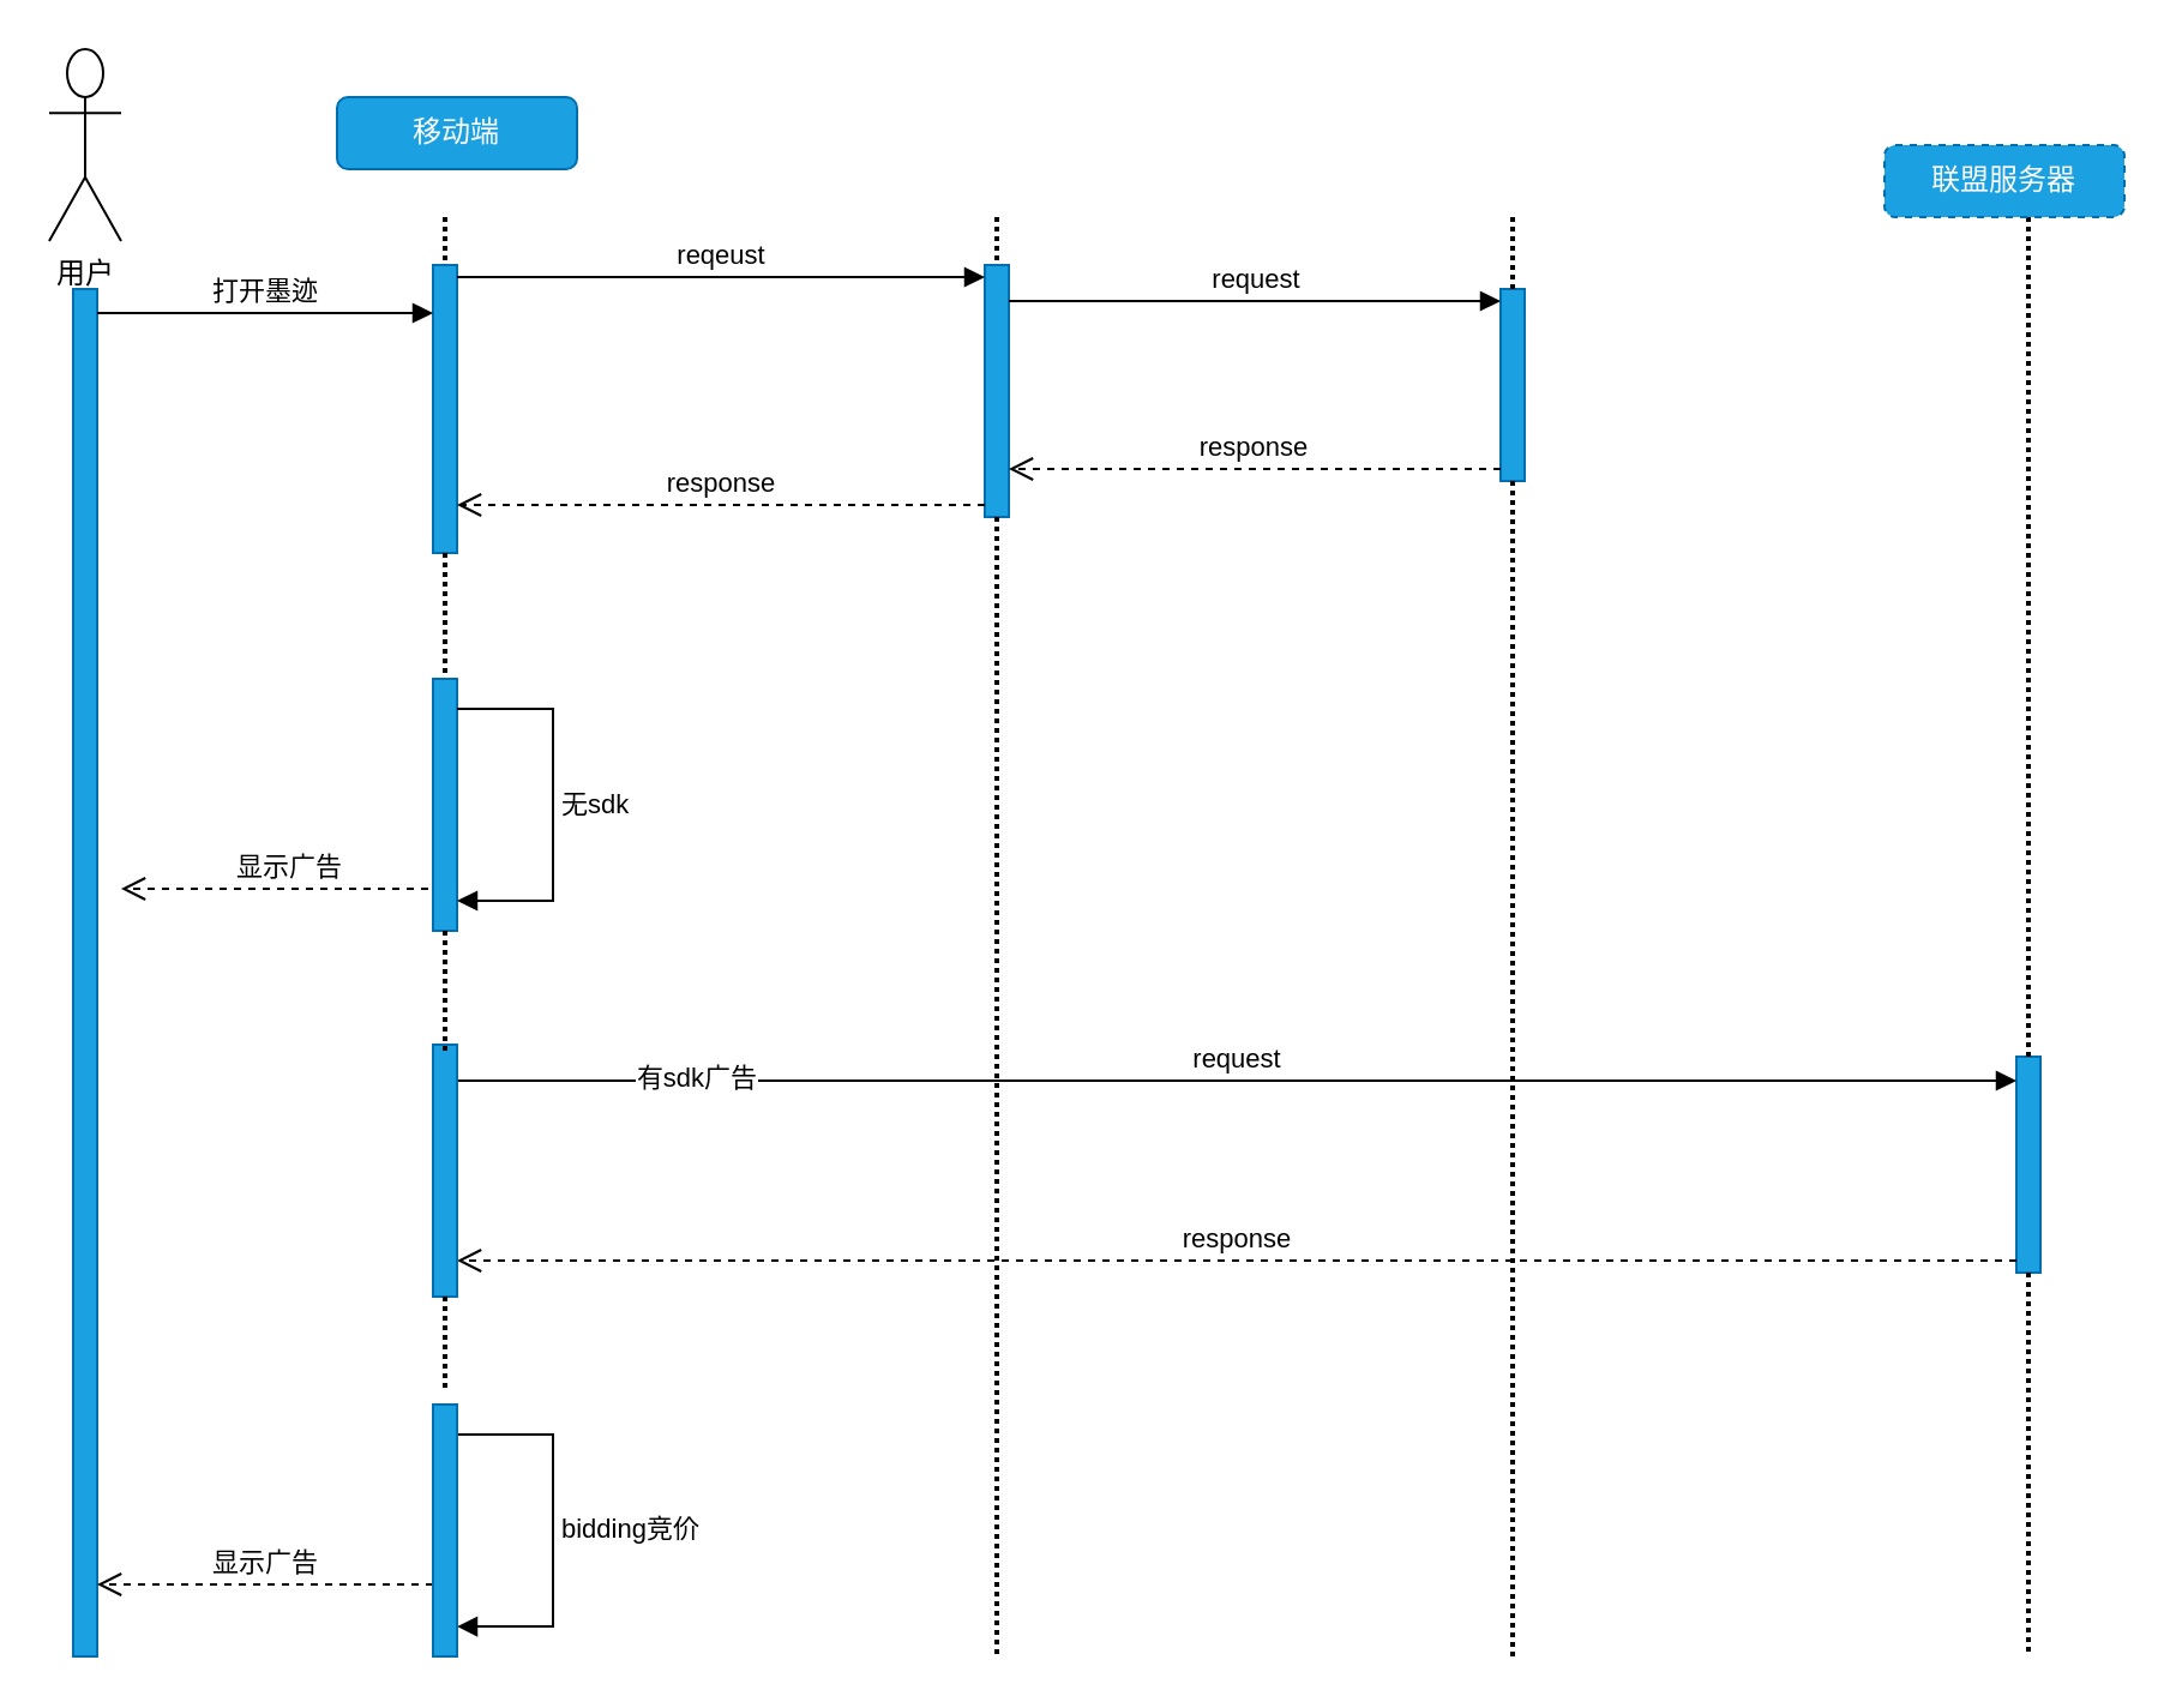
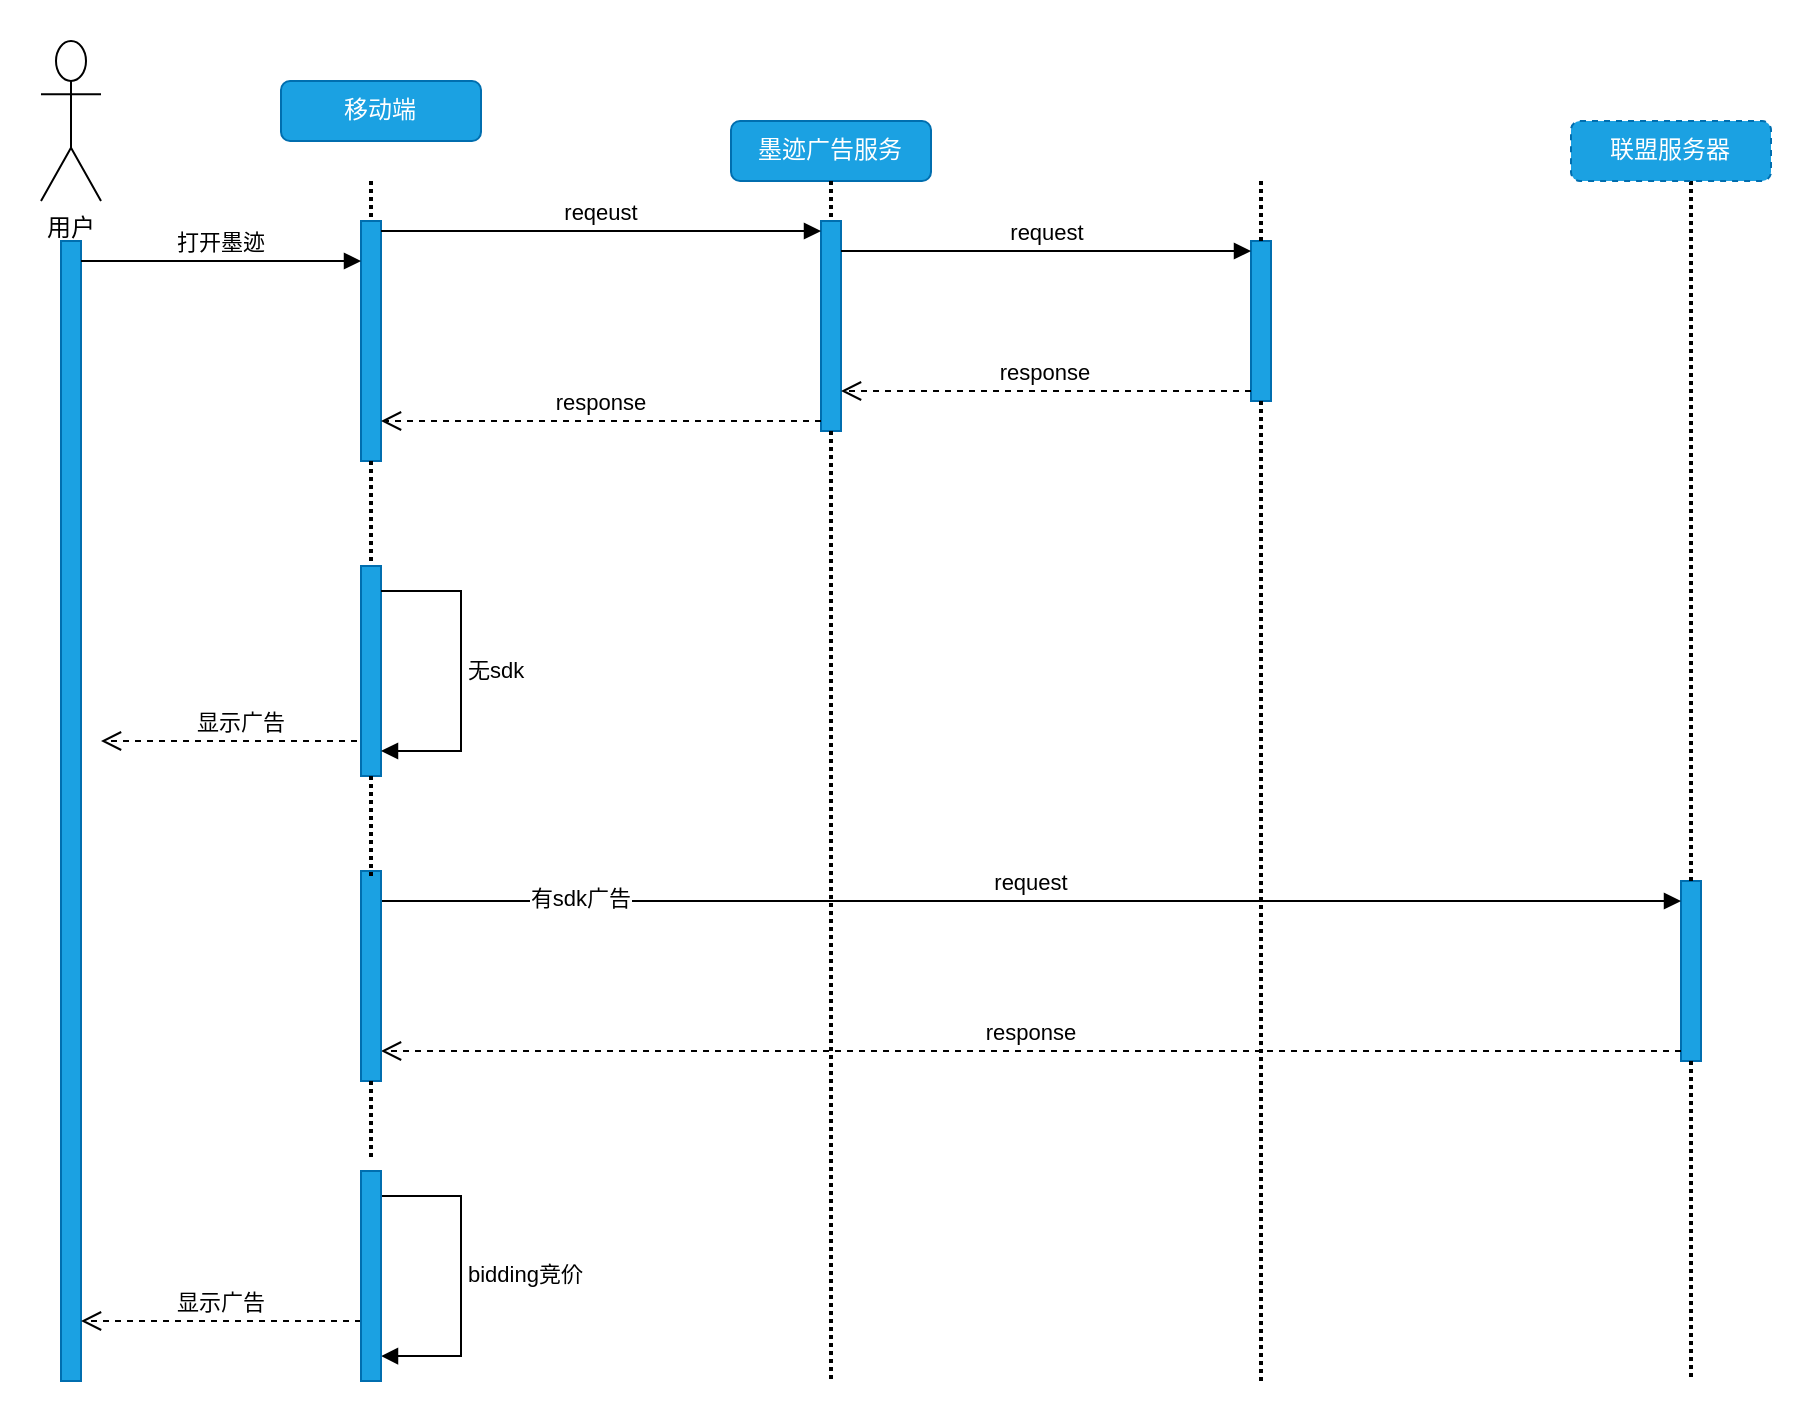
+ <mxCell id="3" value="墨迹广告服务" style="rounded=1;whiteSpace=wrap;html=1;fillColor=#1ba1e2;fontColor=#ffffff;strokeColor=#006EAF;" vertex="1" parent="1"><mxGeometry x="365" y="60" width="100" height="30" as="geometry" /></mxCell>
